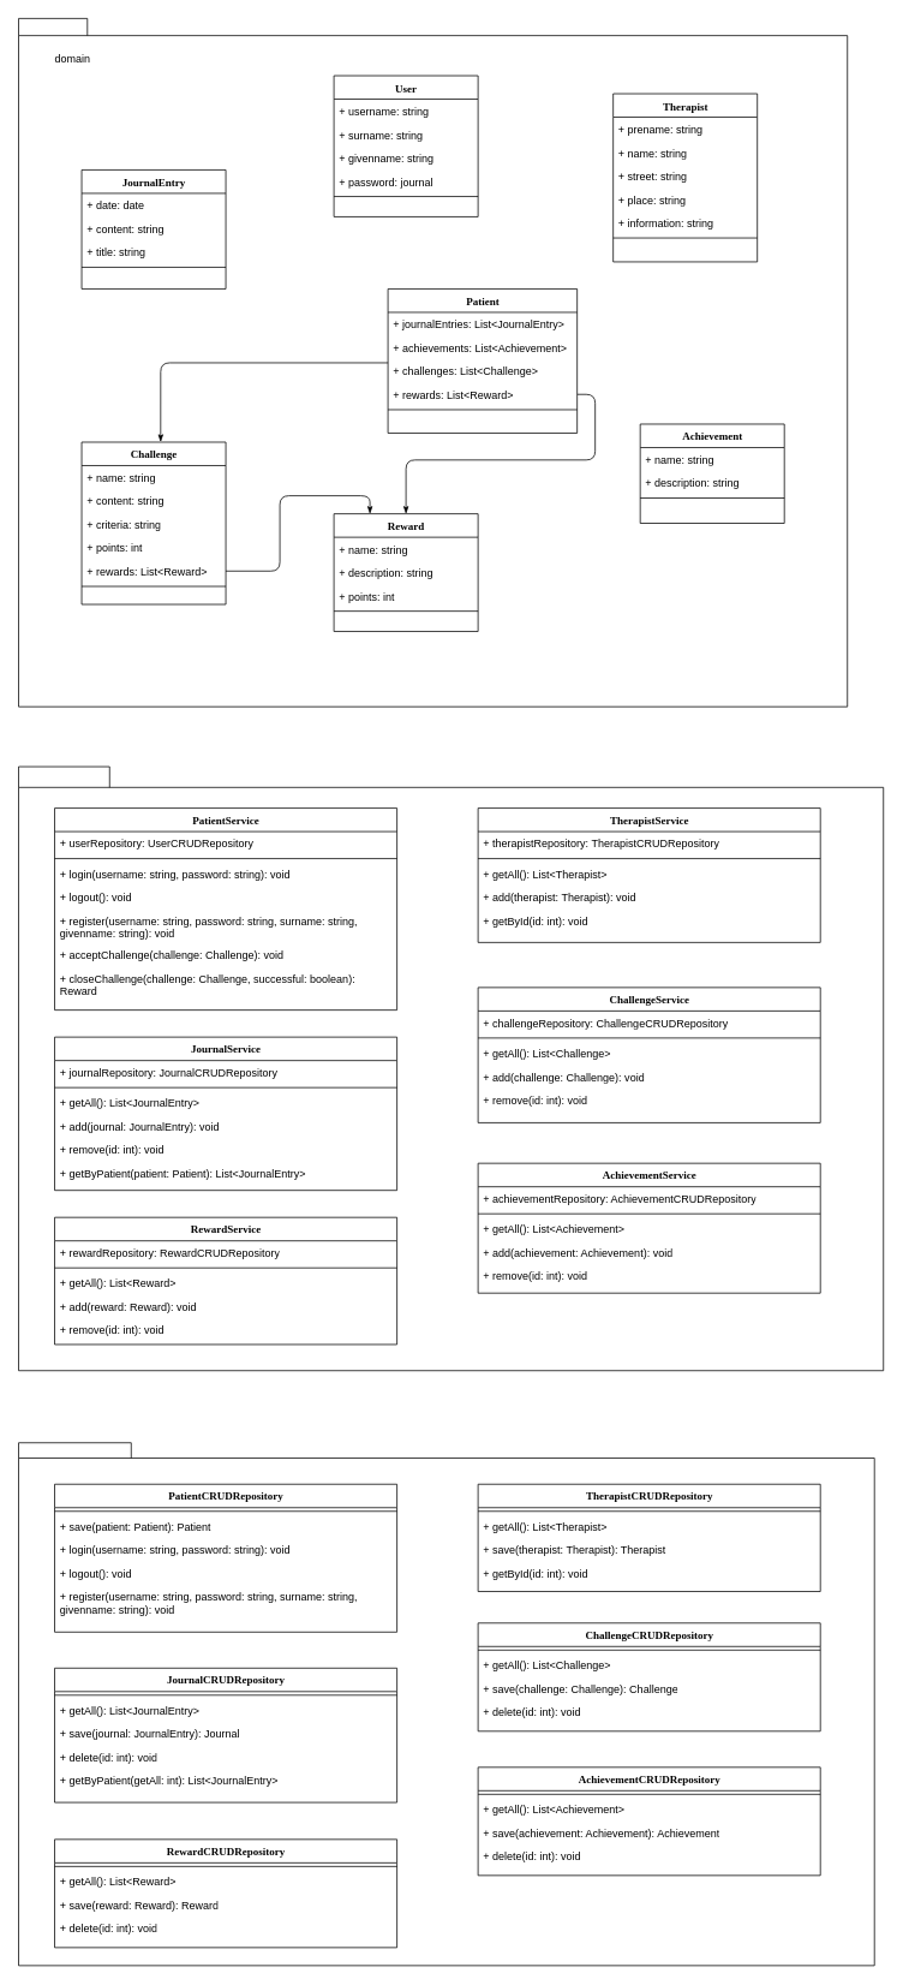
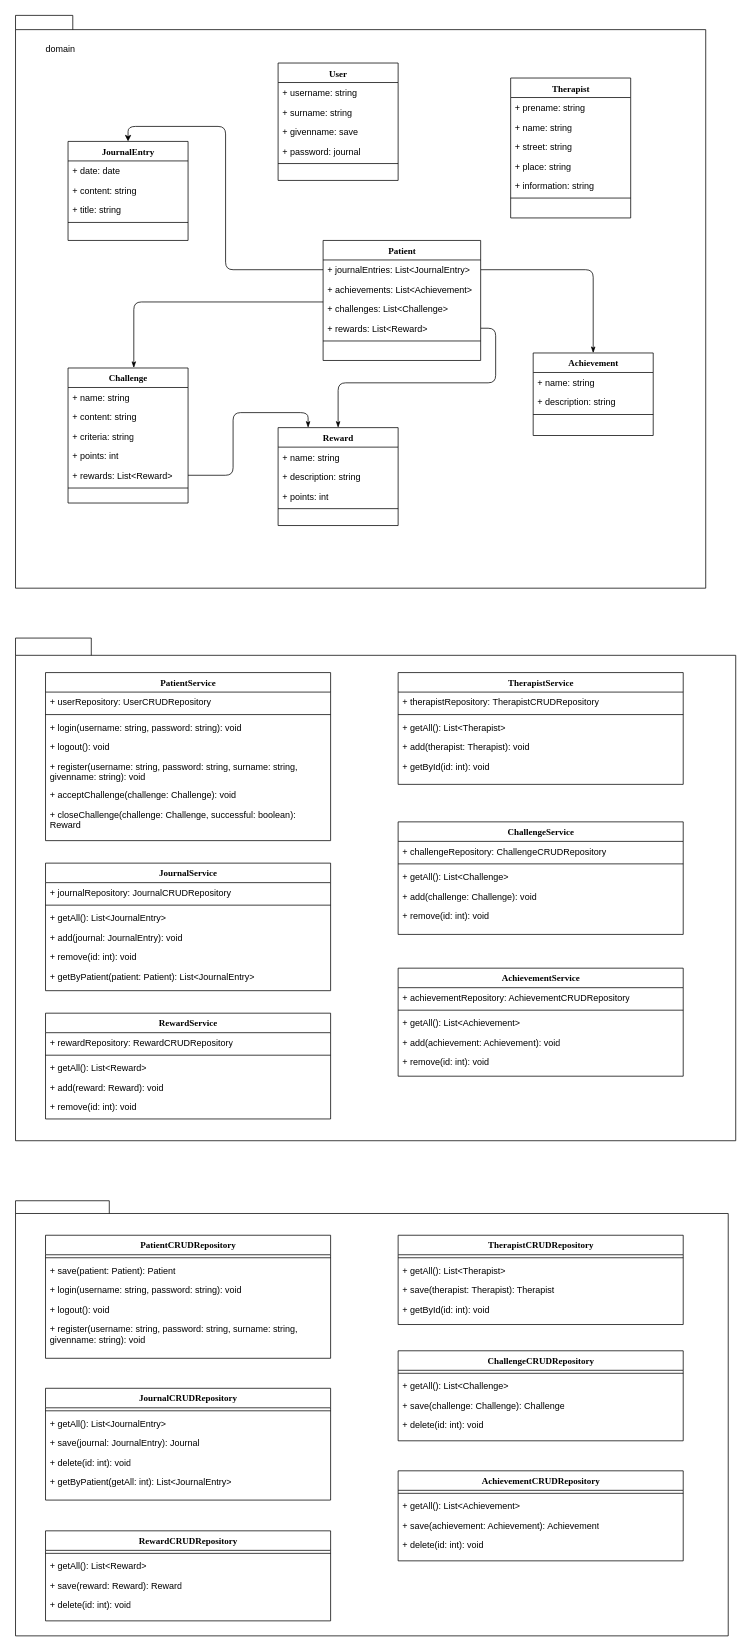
- <mxCell id="21" value="+ givenname: string" style="text;html=1;strokeColor=none;fillColor=none;align=left;verticalAlign=top;spacingLeft=4;spacingRight=4;whiteSpace=wrap;overflow=hidden;rotatable=0;points=[[0,0.5],[1,0.5]];portConstraint=eastwest;" parent="18" vertex="1"><mxGeometry y="78" width="160" height="26" as="geometry" /></mxCell>
+ <mxCell id="21" value="+ givenname: save" style="text;html=1;strokeColor=none;fillColor=none;align=left;verticalAlign=top;spacingLeft=4;spacingRight=4;whiteSpace=wrap;overflow=hidden;rotatable=0;points=[[0,0.5],[1,0.5]];portConstraint=eastwest;" parent="18" vertex="1"><mxGeometry y="78" width="160" height="26" as="geometry" /></mxCell>
+ <mxCell id="3" style="edgeStyle=orthogonalEdgeStyle;rounded=1;orthogonalLoop=1;jettySize=auto;html=1;entryX=0.5;entryY=0;entryDx=0;entryDy=0;" parent="1" source="41" target="54" edge="1"><mxGeometry relative="1" as="geometry"><Array as="points"><mxPoint x="300" y="359" /><mxPoint x="300" y="168" /><mxPoint x="170" y="168" /></Array></mxGeometry></mxCell>
+ <mxCell id="4" style="edgeStyle=orthogonalEdgeStyle;rounded=1;orthogonalLoop=1;jettySize=auto;html=1;endArrow=classicThin;endFill=1;endSize=6;exitX=1;exitY=0.5;exitDx=0;exitDy=0;entryX=0.5;entryY=0;entryDx=0;entryDy=0;" parent="1" source="41" target="36" edge="1"><mxGeometry relative="1" as="geometry"><Array as="points" /></mxGeometry></mxCell>
